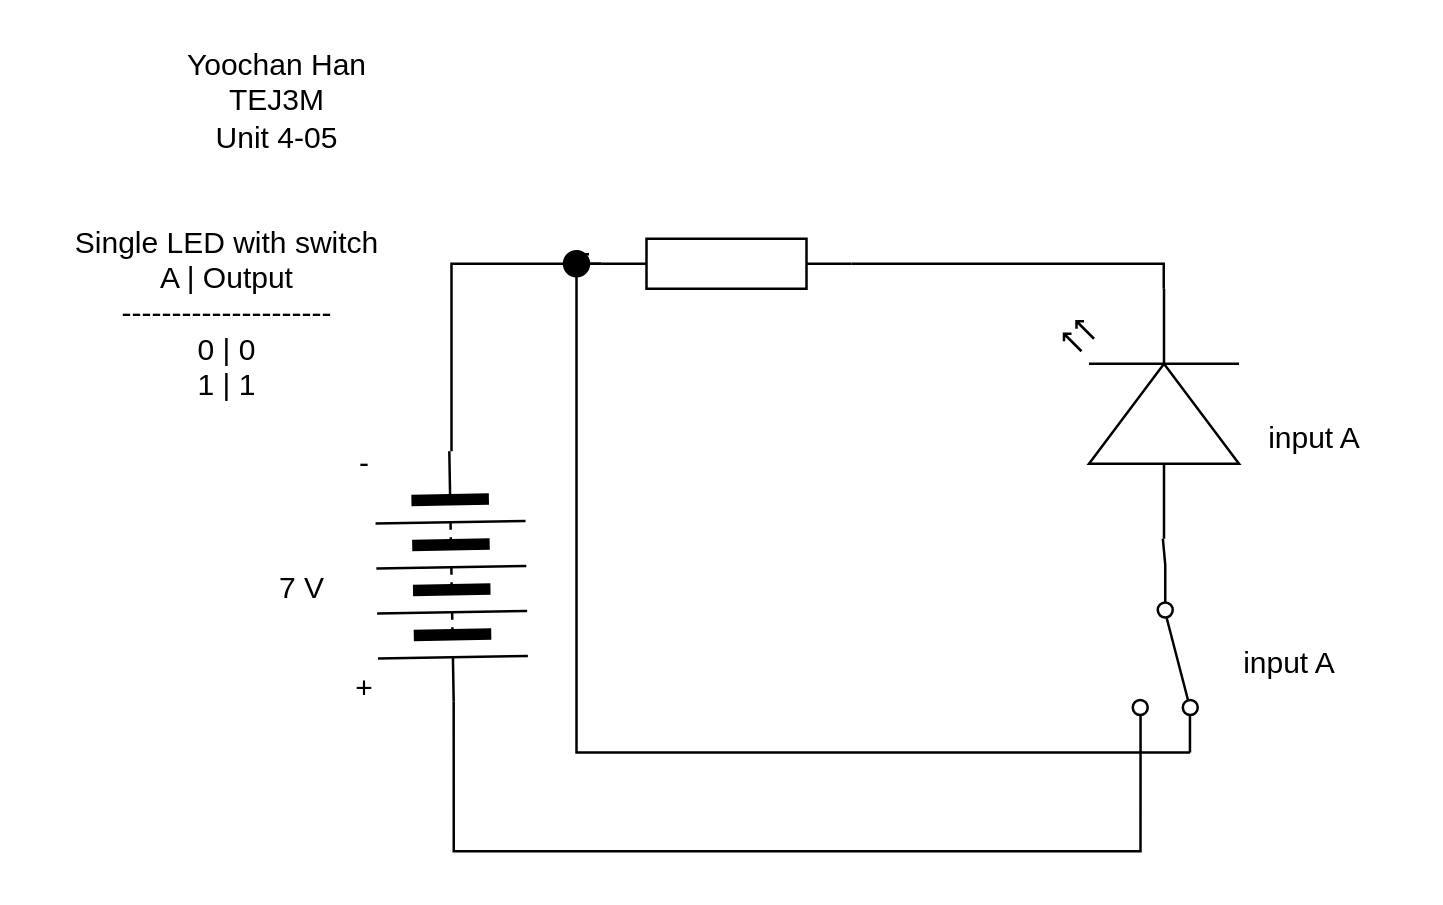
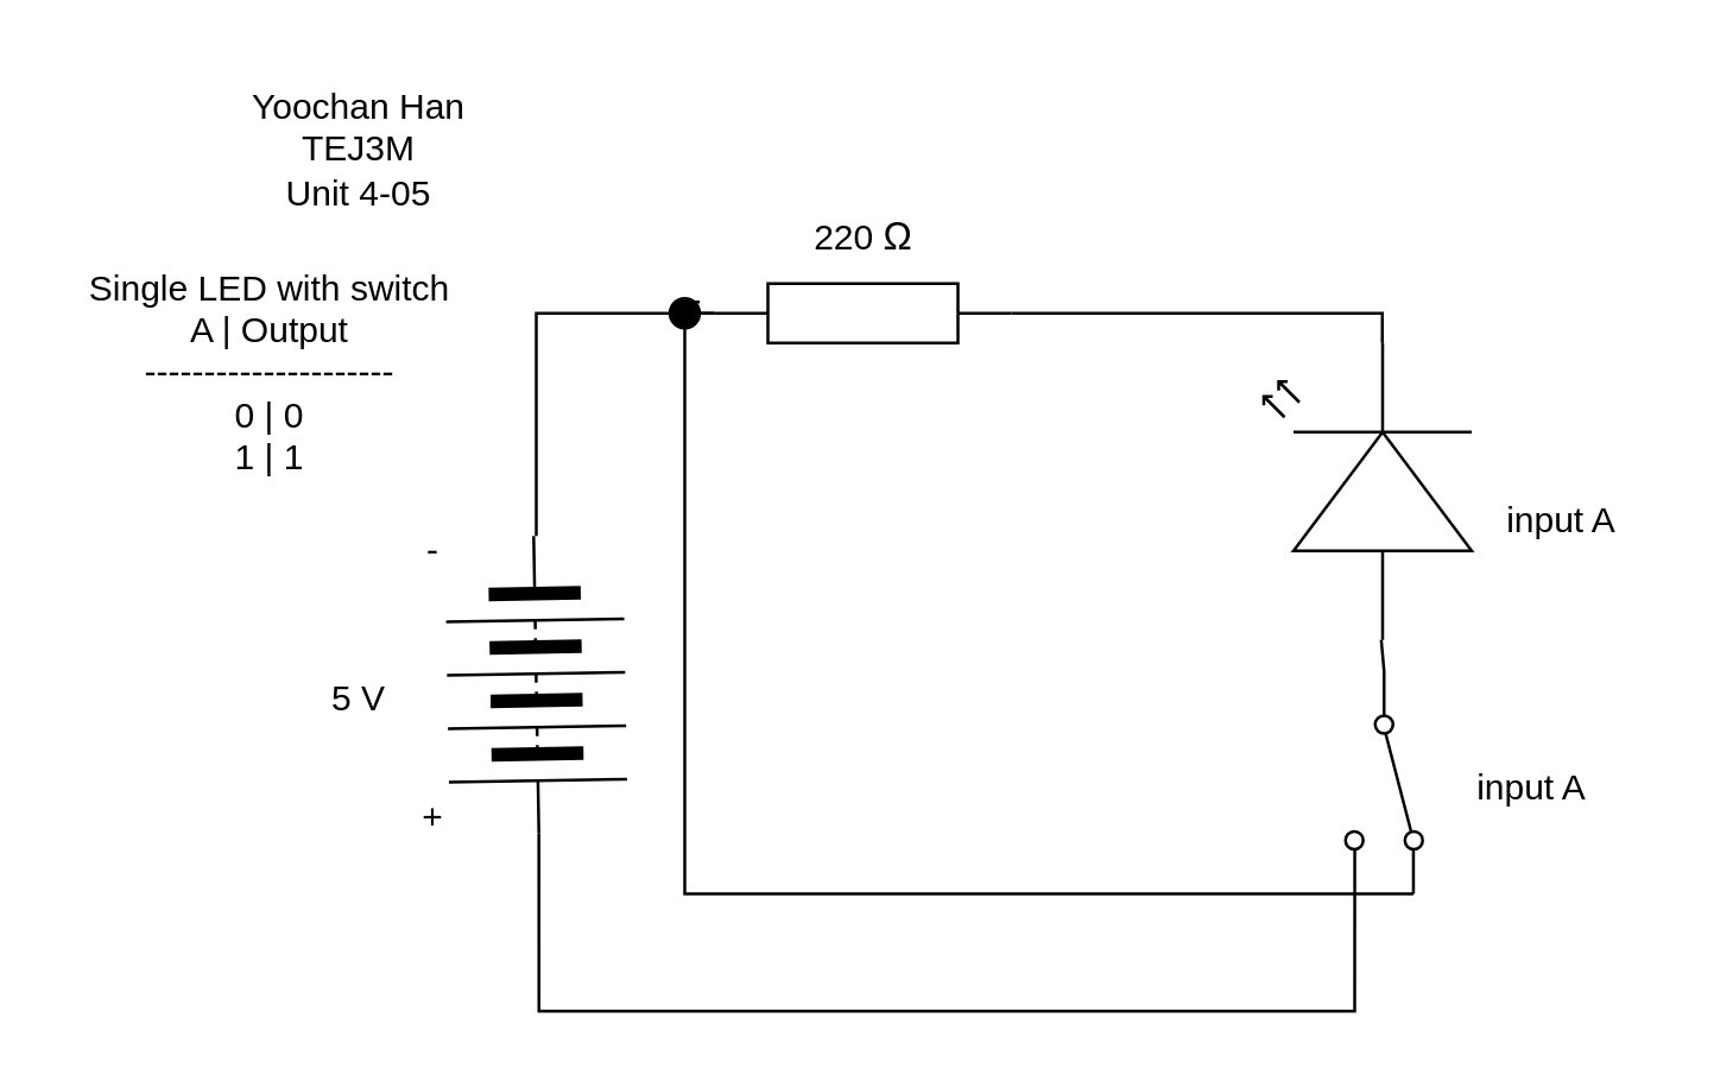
- <mxCell id="2" value="Yoochan Han&lt;br&gt;TEJ3M&lt;br&gt;Unit 4-05" style="text;html=1;align=center;verticalAlign=middle;resizable=0;points=[];autosize=1;strokeColor=none;fillColor=none;" parent="1" vertex="1"><mxGeometry x="60" y="10" width="100" height="60" as="geometry" /></mxCell>
+ <mxCell id="2" value="Yoochan Han&lt;br&gt;TEJ3M&lt;br&gt;Unit 4-05" style="text;html=1;align=center;verticalAlign=middle;resizable=0;points=[];autosize=1;strokeColor=none;fillColor=none;" parent="1" vertex="1"><mxGeometry x="70" y="20" width="100" height="60" as="geometry" /></mxCell>
+ <mxCell id="8" value="&lt;font&gt;&lt;font style=&quot;color: rgb(0, 0, 0);&quot;&gt;220&amp;nbsp;&lt;/font&gt;&lt;span style=&quot;font-family: &amp;quot;Google Sans&amp;quot;, Arial, sans-serif; text-align: start; text-wrap-mode: wrap; line-height: 80%; color: rgb(238, 240, 255);&quot;&gt;&lt;font style=&quot;font-size: 13px; color: rgb(0, 0, 0);&quot;&gt;Ω&lt;/font&gt;&lt;/span&gt;&lt;/font&gt;" style="text;html=1;align=center;verticalAlign=middle;resizable=0;points=[];autosize=1;strokeColor=none;fillColor=none;" parent="1" vertex="1"><mxGeometry x="260" y="65" width="60" height="30" as="geometry" /></mxCell>
- <mxCell id="9" value="7 V" style="text;html=1;align=center;verticalAlign=middle;resizable=0;points=[];autosize=1;strokeColor=none;fillColor=none;" parent="1" vertex="1"><mxGeometry x="100" y="220" width="40" height="30" as="geometry" /></mxCell>
+ <mxCell id="9" value="5 V" style="text;html=1;align=center;verticalAlign=middle;resizable=0;points=[];autosize=1;strokeColor=none;fillColor=none;" parent="1" vertex="1"><mxGeometry x="100" y="220" width="40" height="30" as="geometry" /></mxCell>
